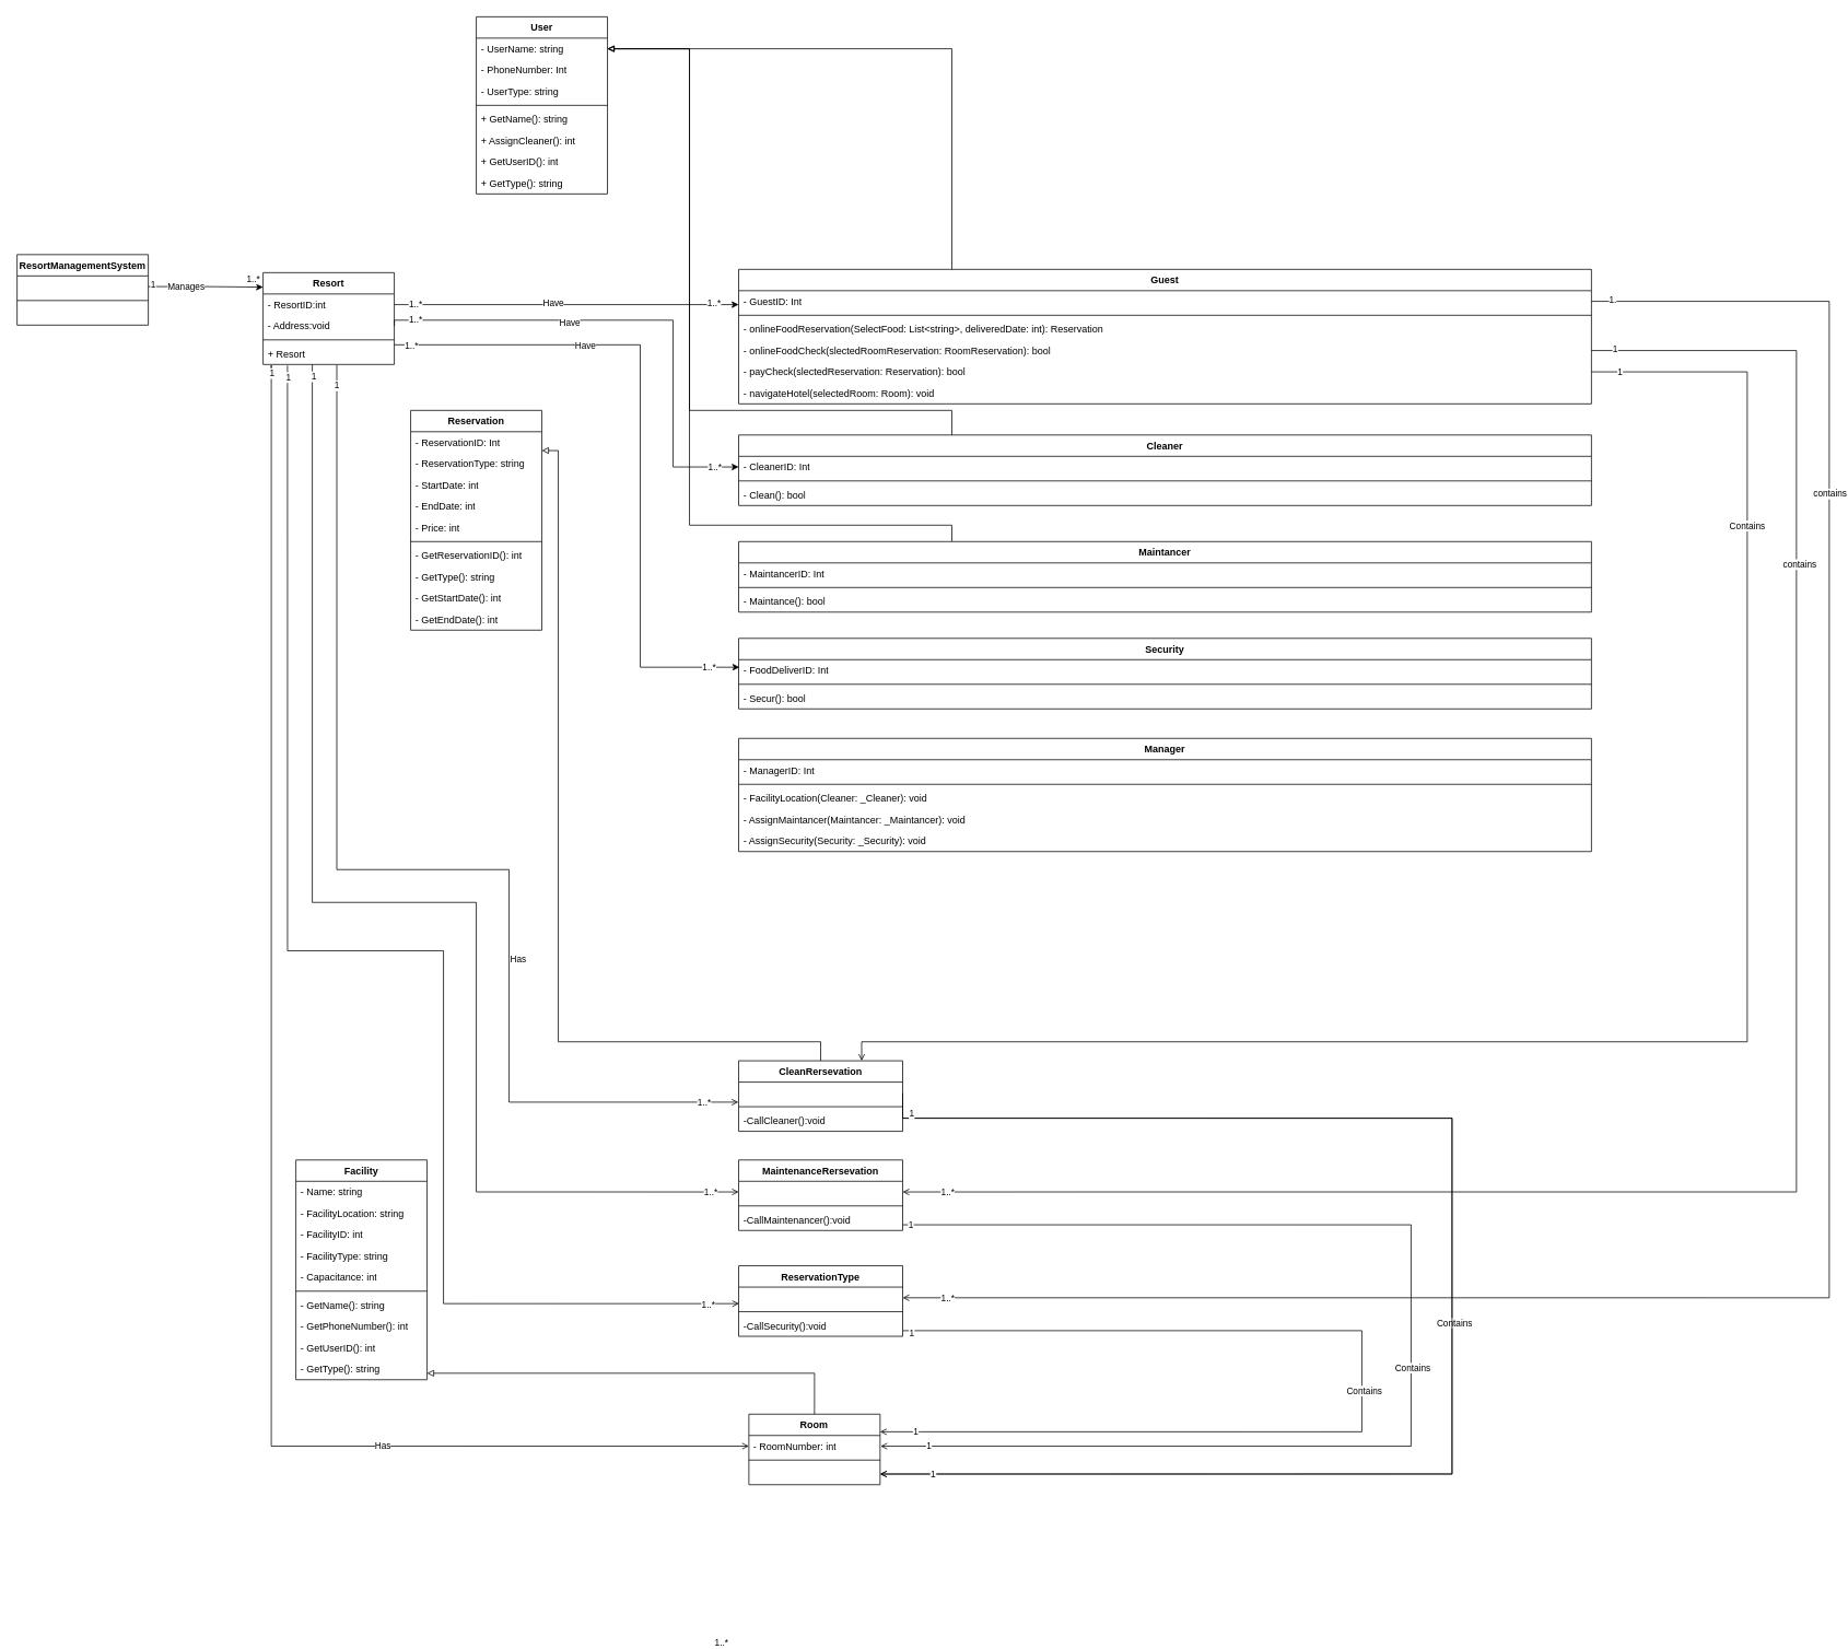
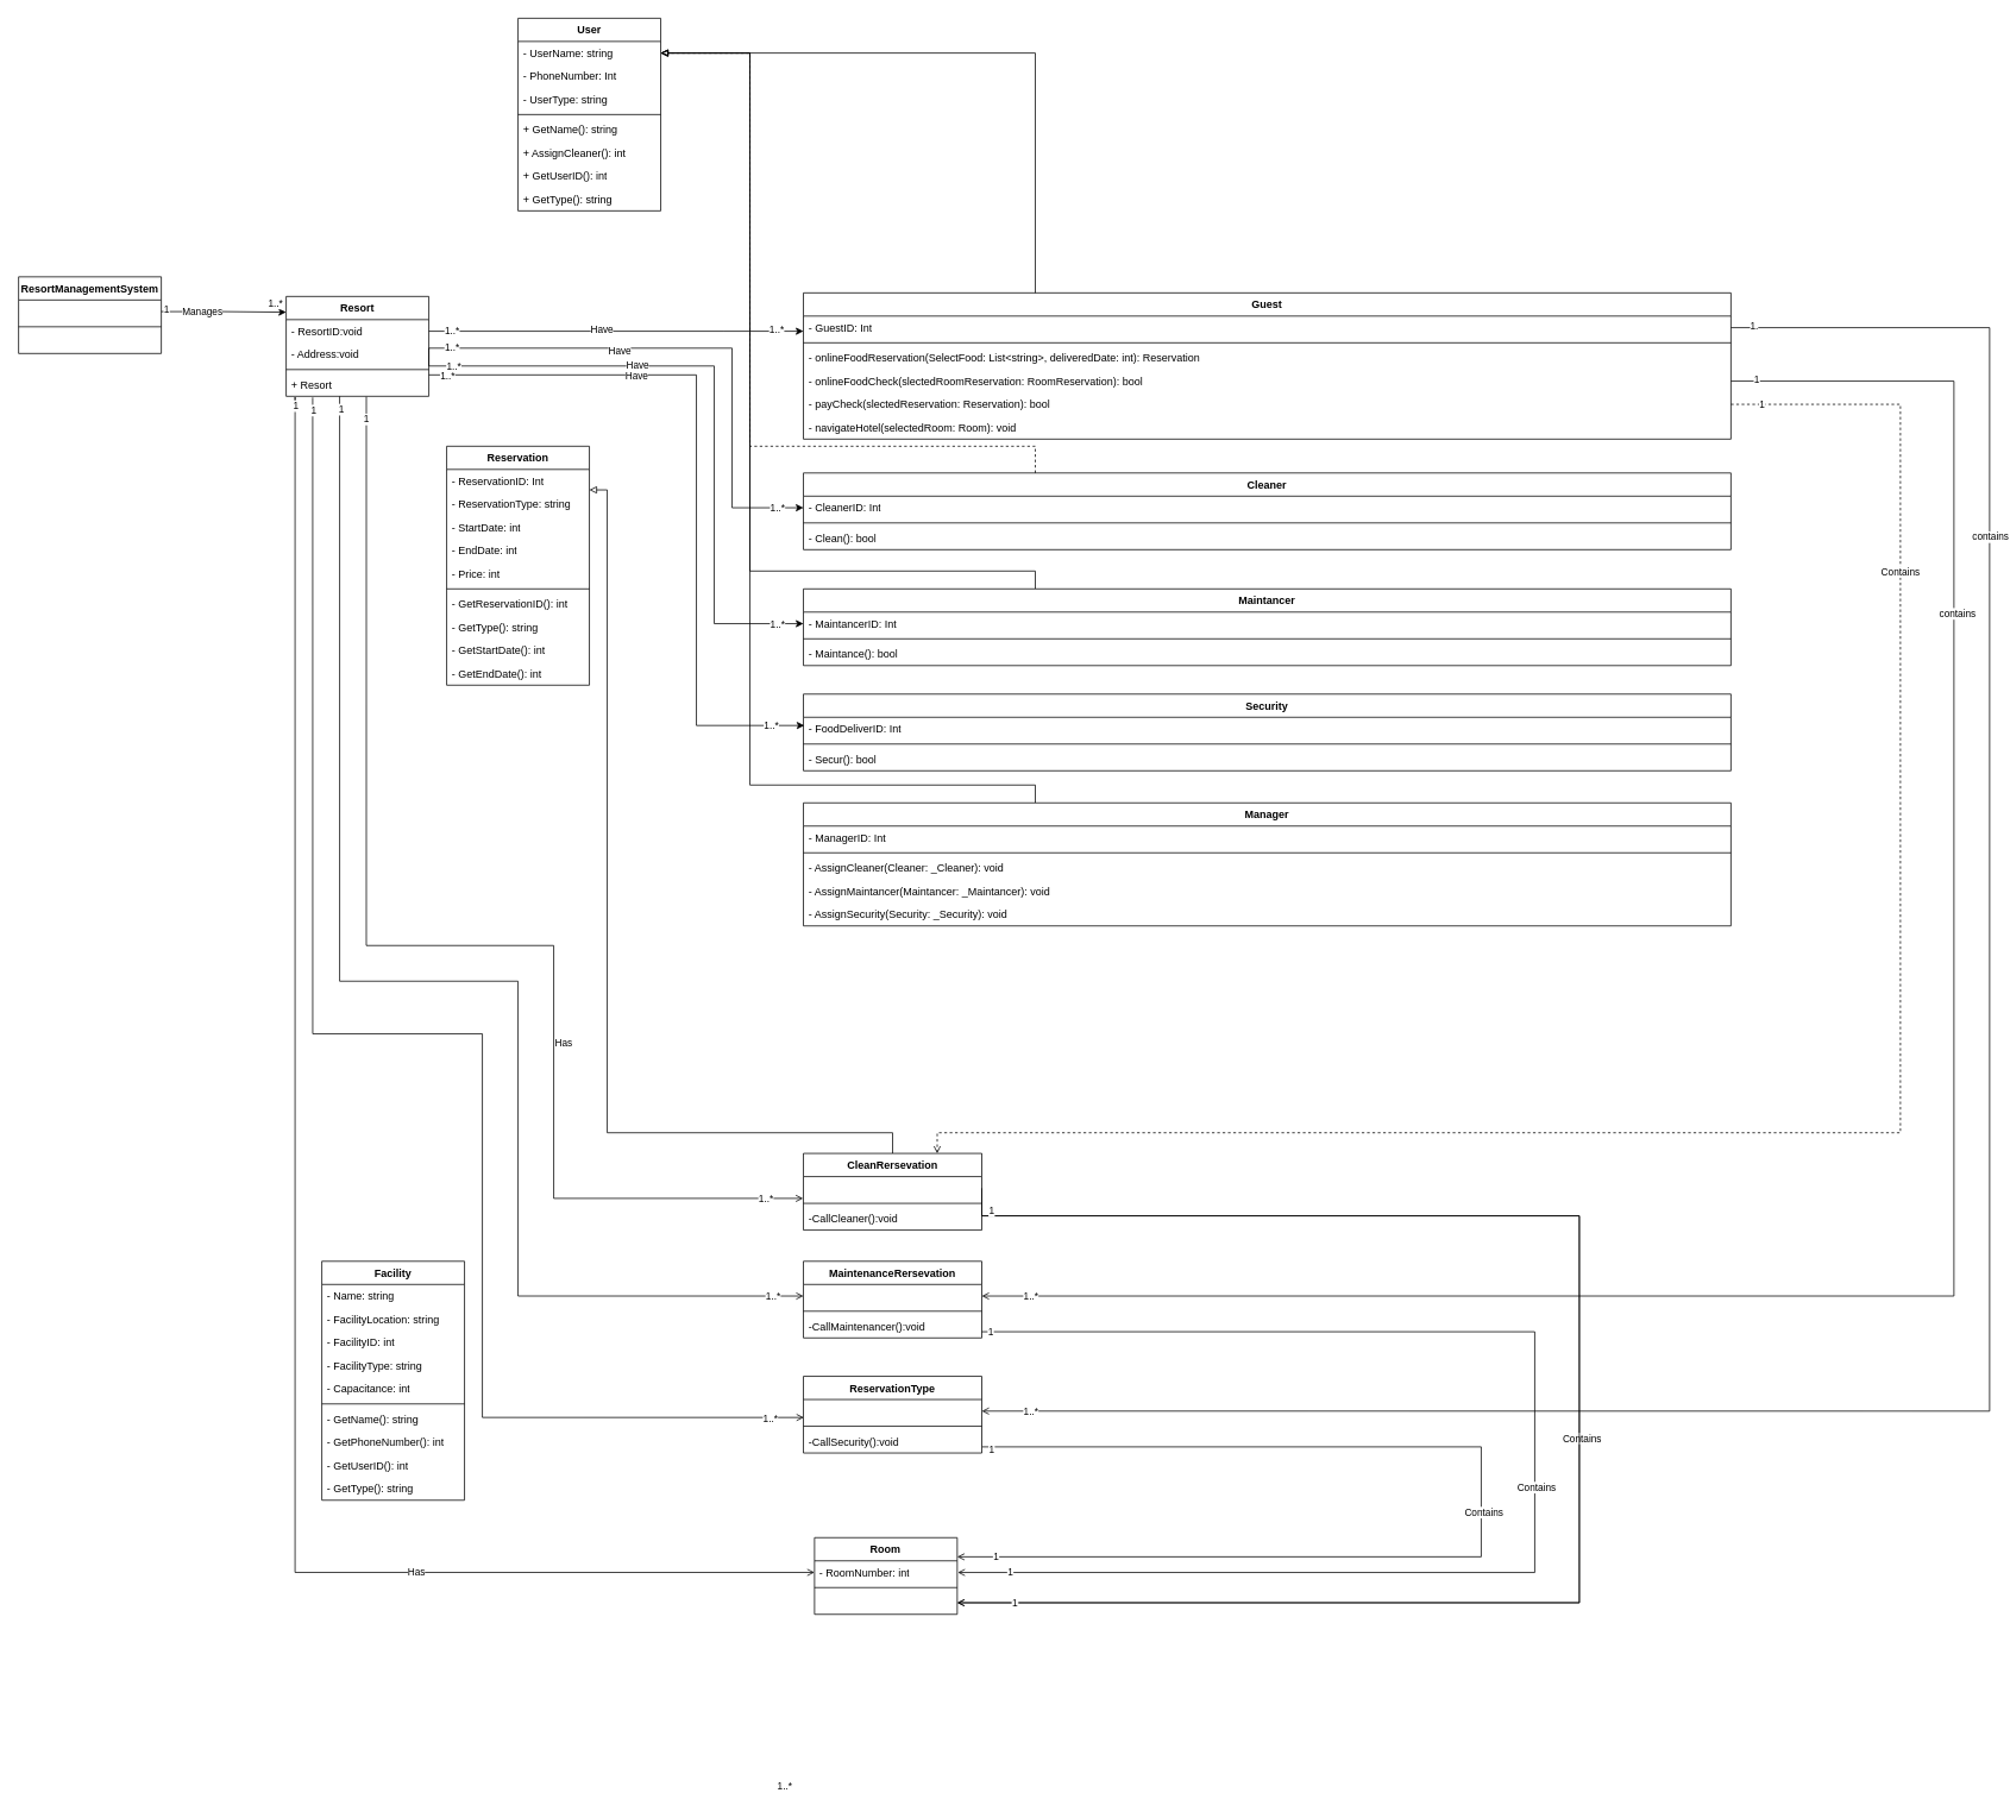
- <mxCell id="16" value="- ResortID:int" style="text;strokeColor=none;fillColor=none;align=left;verticalAlign=top;spacingLeft=4;spacingRight=4;overflow=hidden;rotatable=0;points=[[0,0.5],[1,0.5]];portConstraint=eastwest;whiteSpace=wrap;html=1;" vertex="1" parent="15"><mxGeometry y="26" width="160" height="26" as="geometry" /></mxCell>
+ <mxCell id="16" value="- ResortID:void" style="text;strokeColor=none;fillColor=none;align=left;verticalAlign=top;spacingLeft=4;spacingRight=4;overflow=hidden;rotatable=0;points=[[0,0.5],[1,0.5]];portConstraint=eastwest;whiteSpace=wrap;html=1;" vertex="1" parent="15"><mxGeometry y="26" width="160" height="26" as="geometry" /></mxCell>
+ <mxCell id="89" style="edgeStyle=orthogonalEdgeStyle;rounded=0;orthogonalLoop=1;jettySize=auto;html=1;exitX=1;exitY=0.5;exitDx=0;exitDy=0;entryX=0;entryY=0.5;entryDx=0;entryDy=0;" edge="1" parent="1" source="17" target="86"><mxGeometry relative="1" as="geometry"><Array as="points"><mxPoint x="480" y="410" /><mxPoint x="800" y="410" /><mxPoint x="800" y="699" /></Array></mxGeometry></mxCell>
+ <mxCell id="90" value="1..*" style="edgeLabel;html=1;align=center;verticalAlign=middle;resizable=0;points=[];" connectable="0" vertex="1" parent="89"><mxGeometry x="-0.89" relative="1" as="geometry"><mxPoint as="offset" /></mxGeometry></mxCell>
+ <mxCell id="91" value="Have" style="edgeLabel;html=1;align=center;verticalAlign=middle;resizable=0;points=[];" connectable="0" vertex="1" parent="89"><mxGeometry x="-0.318" y="1" relative="1" as="geometry"><mxPoint as="offset" /></mxGeometry></mxCell>
+ <mxCell id="92" value="1..*" style="edgeLabel;html=1;align=center;verticalAlign=middle;resizable=0;points=[];" connectable="0" vertex="1" parent="89"><mxGeometry x="0.898" relative="1" as="geometry"><mxPoint x="7" as="offset" /></mxGeometry></mxCell>
- <mxCell id="28" style="edgeStyle=orthogonalEdgeStyle;rounded=0;orthogonalLoop=1;jettySize=auto;html=1;exitX=0.25;exitY=0;exitDx=0;exitDy=0;entryX=1;entryY=0.5;entryDx=0;entryDy=0;endArrow=block;endFill=0;" edge="1" parent="1" source="2" target="7"><mxGeometry relative="1" as="geometry"><Array as="points"><mxPoint x="1160" y="500" /><mxPoint x="840" y="500" /><mxPoint x="840" y="59" /></Array></mxGeometry></mxCell>
+ <mxCell id="28" style="edgeStyle=orthogonalEdgeStyle;rounded=0;orthogonalLoop=1;jettySize=auto;html=1;exitX=0.25;exitY=0;exitDx=0;exitDy=0;entryX=1;entryY=0.5;entryDx=0;entryDy=0;endArrow=block;endFill=0;dashed=1;" edge="1" parent="1" source="2" target="7"><mxGeometry relative="1" as="geometry"><Array as="points"><mxPoint x="1160" y="500" /><mxPoint x="840" y="500" /><mxPoint x="840" y="59" /></Array></mxGeometry></mxCell>
+ <mxCell id="129" style="edgeStyle=orthogonalEdgeStyle;rounded=0;orthogonalLoop=1;jettySize=auto;html=1;exitX=0.25;exitY=0;exitDx=0;exitDy=0;endArrow=block;endFill=0;" edge="1" parent="1" source="130" target="7"><mxGeometry relative="1" as="geometry"><Array as="points"><mxPoint x="1160" y="880" /><mxPoint x="840" y="880" /><mxPoint x="840" y="59" /></Array></mxGeometry></mxCell>
- <mxCell id="133" value="- FacilityLocation(Cleaner: _Cleaner): void" style="text;strokeColor=none;fillColor=none;align=left;verticalAlign=top;spacingLeft=4;spacingRight=4;overflow=hidden;rotatable=0;points=[[0,0.5],[1,0.5]];portConstraint=eastwest;whiteSpace=wrap;html=1;" vertex="1" parent="130"><mxGeometry y="60" width="1040" height="26" as="geometry" /></mxCell>
+ <mxCell id="133" value="- AssignCleaner(Cleaner: _Cleaner): void" style="text;strokeColor=none;fillColor=none;align=left;verticalAlign=top;spacingLeft=4;spacingRight=4;overflow=hidden;rotatable=0;points=[[0,0.5],[1,0.5]];portConstraint=eastwest;whiteSpace=wrap;html=1;" vertex="1" parent="130"><mxGeometry y="60" width="1040" height="26" as="geometry" /></mxCell>
- <mxCell id="98" style="edgeStyle=orthogonalEdgeStyle;rounded=0;orthogonalLoop=1;jettySize=auto;html=1;exitX=1;exitY=0.5;exitDx=0;exitDy=0;entryX=0.75;entryY=0;entryDx=0;entryDy=0;endArrow=open;endFill=0;" edge="1" parent="1" source="25" target="94"><mxGeometry relative="1" as="geometry"><Array as="points"><mxPoint x="2130" y="453" /><mxPoint x="2130" y="1270" /><mxPoint x="1050" y="1270" /></Array></mxGeometry></mxCell>
+ <mxCell id="98" style="edgeStyle=orthogonalEdgeStyle;rounded=0;orthogonalLoop=1;jettySize=auto;html=1;exitX=1;exitY=0.5;exitDx=0;exitDy=0;entryX=0.75;entryY=0;entryDx=0;entryDy=0;endArrow=open;endFill=0;dashed=1;" edge="1" parent="1" source="25" target="94"><mxGeometry relative="1" as="geometry"><Array as="points"><mxPoint x="2130" y="453" /><mxPoint x="2130" y="1270" /><mxPoint x="1050" y="1270" /></Array></mxGeometry></mxCell>
- <mxCell id="55" style="edgeStyle=orthogonalEdgeStyle;rounded=0;orthogonalLoop=1;jettySize=auto;html=1;exitX=0.5;exitY=0;exitDx=0;exitDy=0;endArrow=block;endFill=0;" edge="1" parent="1" source="51" target="40"><mxGeometry relative="1" as="geometry"><Array as="points"><mxPoint x="992" y="1674.17" /></Array></mxGeometry></mxCell>
